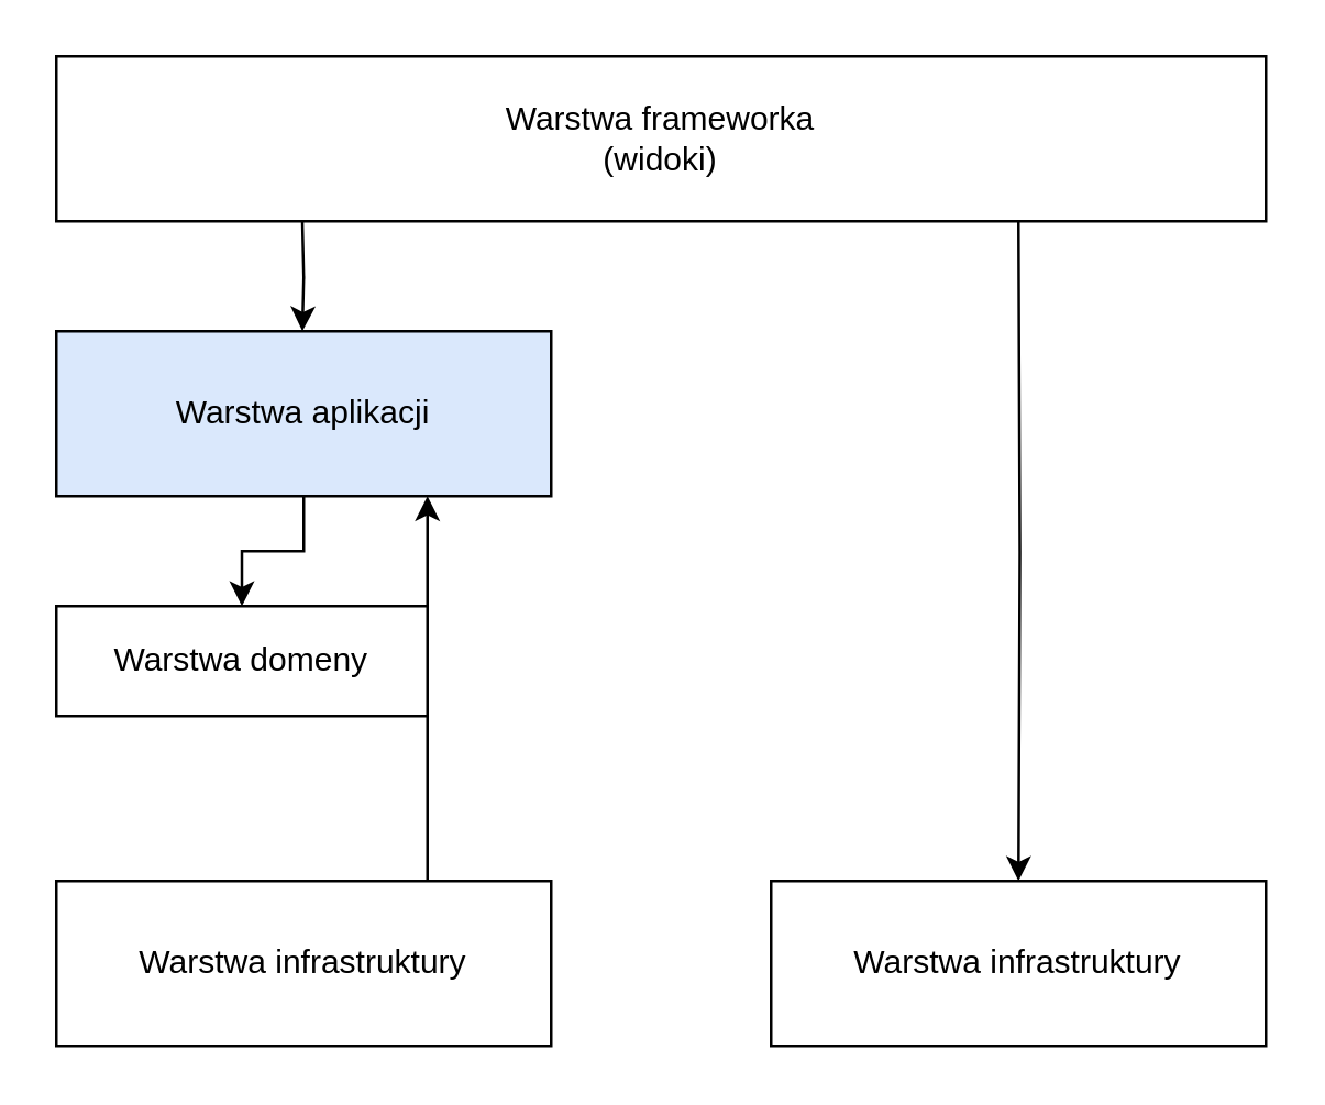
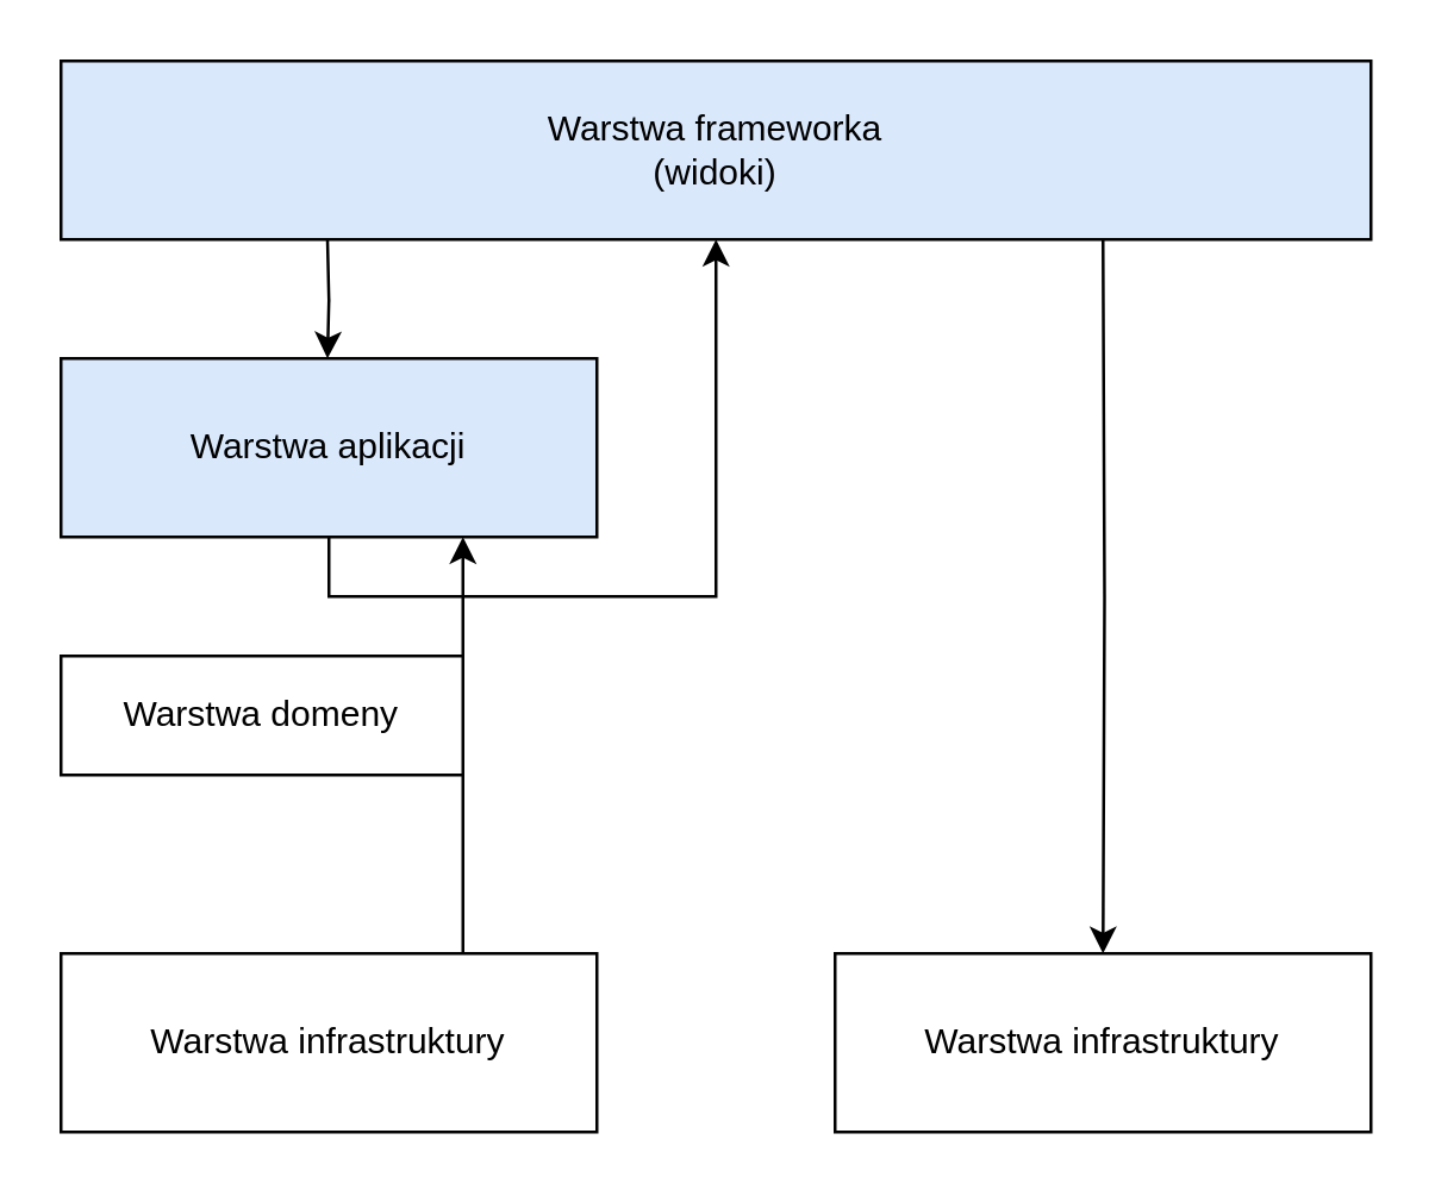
- <mxCell id="2" value="&lt;div&gt;Warstwa frameworka&lt;/div&gt;&lt;div&gt;(widoki)&lt;/div&gt;" style="rounded=0;whiteSpace=wrap;html=1;shadow=0;comic=0;strokeWidth=1;fillColor=#ffffff;fontSize=12;align=center;strokeColor=#000000;" parent="1" vertex="1"><mxGeometry x="20" y="20" width="440" height="60" as="geometry" /></mxCell>
+ <mxCell id="2" value="&lt;div&gt;Warstwa frameworka&lt;/div&gt;&lt;div&gt;(widoki)&lt;/div&gt;" style="rounded=0;whiteSpace=wrap;html=1;shadow=0;comic=0;strokeWidth=1;fillColor=#dae8fc;fontSize=12;align=center;strokeColor=#000000;" parent="1" vertex="1"><mxGeometry x="20" y="20" width="440" height="60" as="geometry" /></mxCell>
- <mxCell id="3" style="edgeStyle=orthogonalEdgeStyle;rounded=0;html=1;exitX=0.5;exitY=1;entryX=0.5;entryY=0;endArrow=classic;endFill=1;endSize=6;jettySize=auto;orthogonalLoop=1;strokeWidth=1;fontSize=12;" parent="1" source="4" target="6" edge="1"><mxGeometry relative="1" as="geometry" /></mxCell>
+ <mxCell id="3" style="edgeStyle=orthogonalEdgeStyle;rounded=0;html=1;exitX=0.5;exitY=1;endArrow=classic;endFill=1;endSize=6;jettySize=auto;orthogonalLoop=1;strokeWidth=1;fontSize=12;" parent="1" source="4" target="2" edge="1"><mxGeometry relative="1" as="geometry" /></mxCell>
